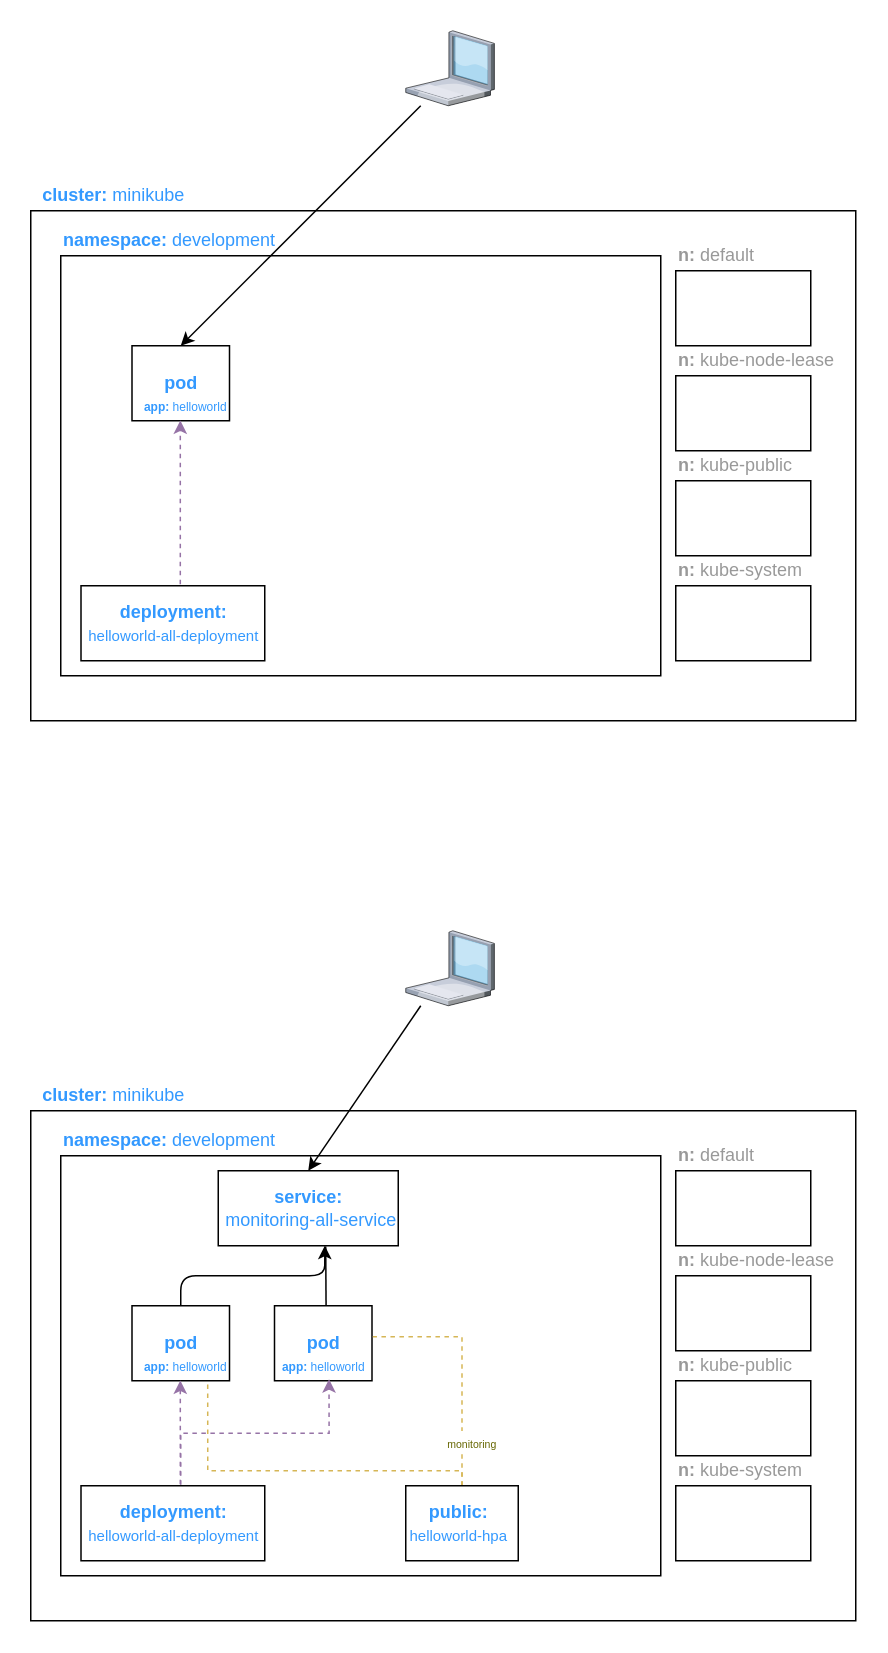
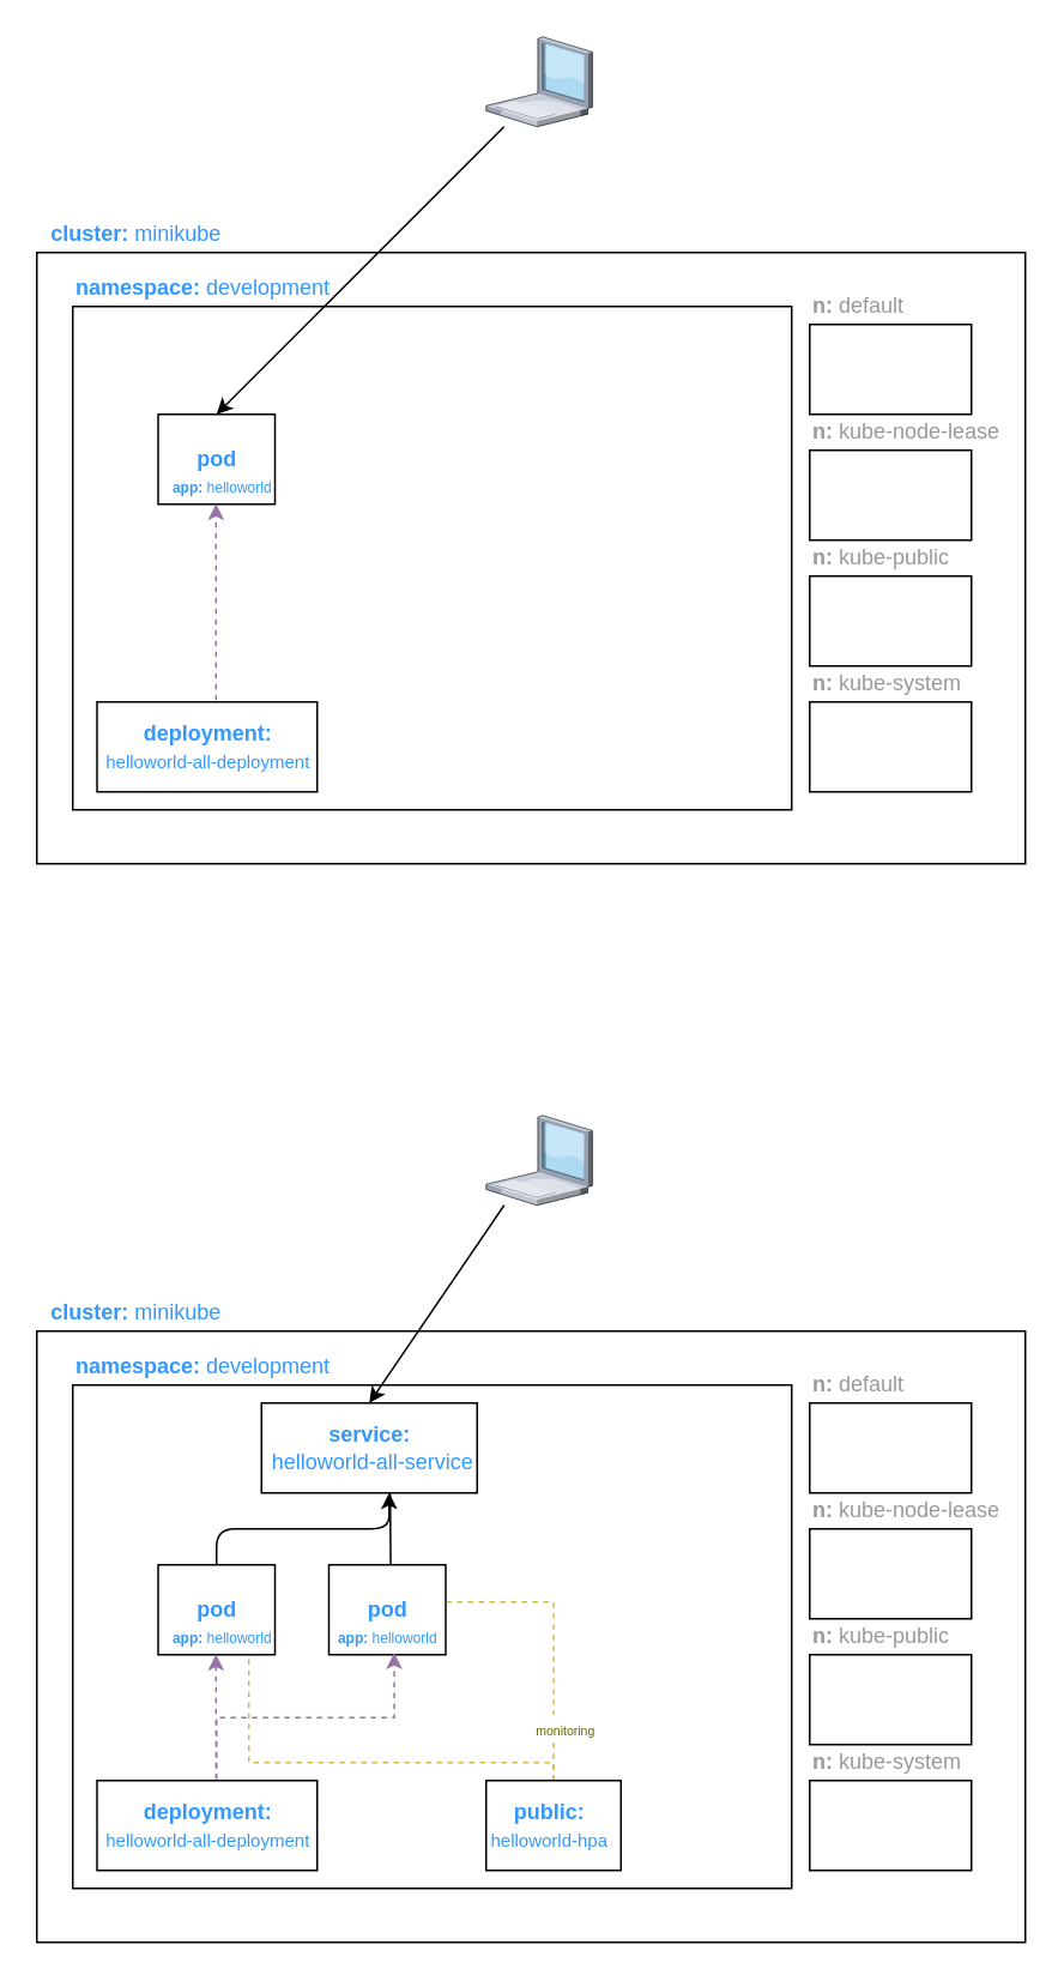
- <mxCell id="35" value="service:&lt;br&gt;&lt;div&gt;&lt;span&gt;&amp;nbsp;&lt;/span&gt;&lt;span style=&quot;font-weight: normal&quot;&gt;monitoring-all-service&lt;/span&gt;&lt;/div&gt;" style="text;html=1;align=center;verticalAlign=middle;resizable=0;points=[];autosize=1;fontStyle=1;fontColor=#3399FF;" vertex="1" parent="1"><mxGeometry x="140" y="790" width="130" height="30" as="geometry" /></mxCell>
+ <mxCell id="35" value="service:&lt;br&gt;&lt;div&gt;&lt;span&gt;&amp;nbsp;&lt;/span&gt;&lt;span style=&quot;font-weight: normal&quot;&gt;helloworld-all-service&lt;/span&gt;&lt;/div&gt;" style="text;html=1;align=center;verticalAlign=middle;resizable=0;points=[];autosize=1;fontStyle=1;fontColor=#3399FF;" vertex="1" parent="1"><mxGeometry x="140" y="790" width="130" height="30" as="geometry" /></mxCell>
